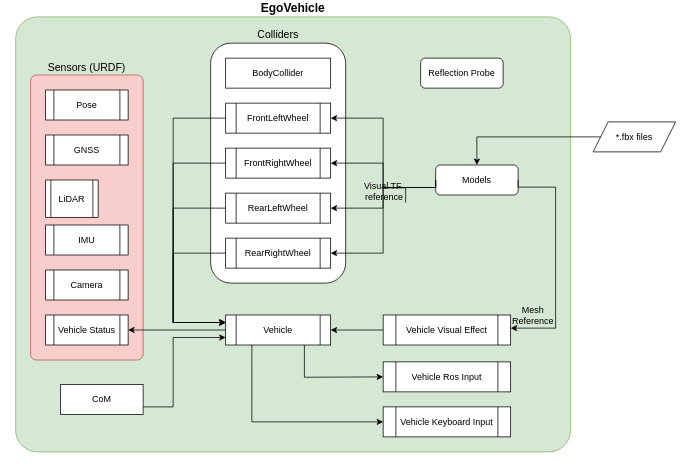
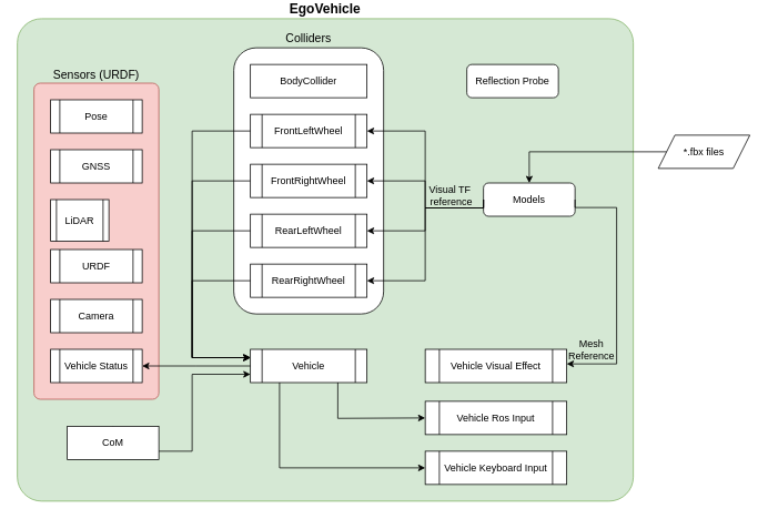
- <mxCell id="26" value="&lt;div&gt;Visual TF&lt;br&gt;&lt;/div&gt;&lt;div&gt;&amp;nbsp;reference&lt;/div&gt;" style="text;html=1;strokeColor=none;fillColor=none;align=center;verticalAlign=middle;whiteSpace=wrap;rounded=0;" vertex="1" parent="1"><mxGeometry x="480.04" y="237.5" width="60" height="30" as="geometry" /></mxCell>
+ <mxCell id="26" value="&lt;div&gt;Visual TF&lt;br&gt;&lt;/div&gt;&lt;div&gt;&amp;nbsp;reference&lt;/div&gt;" style="text;html=1;strokeColor=none;fillColor=none;align=center;verticalAlign=middle;whiteSpace=wrap;rounded=0;" vertex="1" parent="1"><mxGeometry x="510.04" y="217.5" width="60" height="30" as="geometry" /></mxCell>
- <mxCell id="33" value="IMU" style="shape=process;whiteSpace=wrap;html=1;backgroundOutline=1;rounded=0;" vertex="1" parent="1"><mxGeometry x="60" y="297.5" width="110" height="40" as="geometry" /></mxCell>
+ <mxCell id="33" value="URDF" style="shape=process;whiteSpace=wrap;html=1;backgroundOutline=1;rounded=0;" vertex="1" parent="1"><mxGeometry x="60" y="297.5" width="110" height="40" as="geometry" /></mxCell>
- <mxCell id="13" value="" style="edgeStyle=orthogonalEdgeStyle;rounded=0;orthogonalLoop=1;jettySize=auto;html=1;" edge="1" parent="1" source="14" target="22"><mxGeometry relative="1" as="geometry" /></mxCell>
